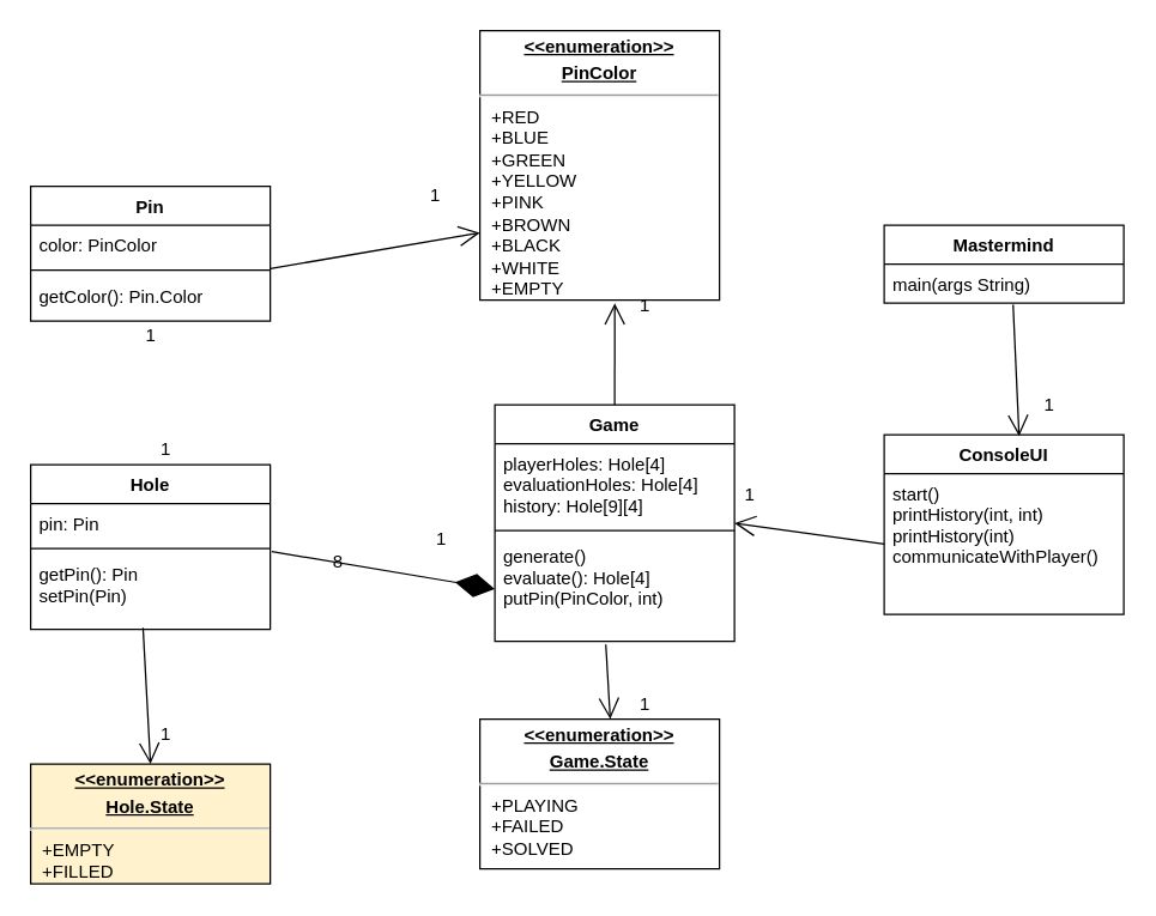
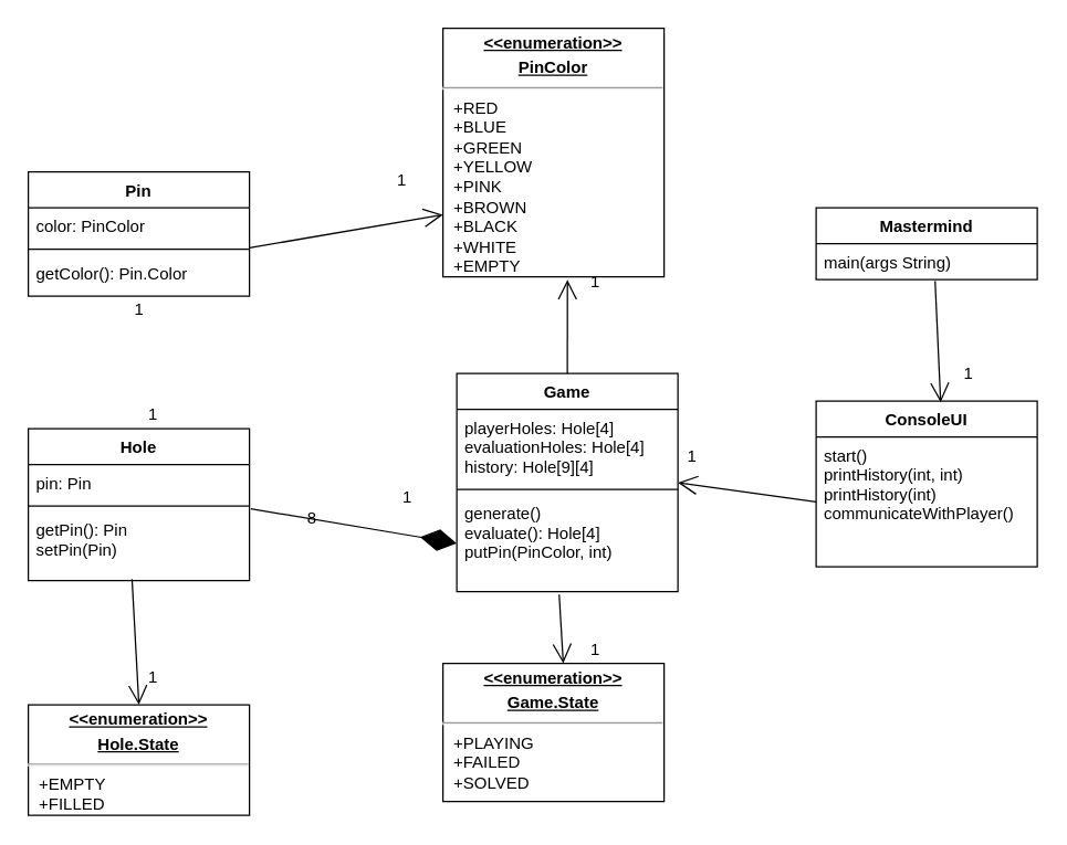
- <mxCell id="21" value="&lt;p style=&quot;margin: 0px ; margin-top: 4px ; text-align: center ; text-decoration: underline&quot;&gt;&lt;b&gt;&amp;lt;&amp;lt;enumeration&amp;gt;&amp;gt;&lt;br&gt;&lt;/b&gt;&lt;/p&gt;&lt;p style=&quot;margin: 0px ; margin-top: 4px ; text-align: center ; text-decoration: underline&quot;&gt;&lt;b&gt;Hole.State&lt;/b&gt;&lt;br&gt;&lt;/p&gt;&lt;hr&gt;&lt;p style=&quot;margin: 0px ; margin-left: 8px&quot;&gt;+EMPTY&lt;/p&gt;&lt;p style=&quot;margin: 0px ; margin-left: 8px&quot;&gt;+FILLED&lt;/p&gt;&lt;p style=&quot;margin: 0px ; margin-left: 8px&quot;&gt;&lt;br&gt;&lt;/p&gt;" style="verticalAlign=top;align=left;overflow=fill;fontSize=12;fontFamily=Helvetica;html=1;fillColor=#fff2cc;" parent="1" vertex="1"><mxGeometry x="20" y="510" width="160" height="80" as="geometry" /></mxCell>
+ <mxCell id="21" value="&lt;p style=&quot;margin: 0px ; margin-top: 4px ; text-align: center ; text-decoration: underline&quot;&gt;&lt;b&gt;&amp;lt;&amp;lt;enumeration&amp;gt;&amp;gt;&lt;br&gt;&lt;/b&gt;&lt;/p&gt;&lt;p style=&quot;margin: 0px ; margin-top: 4px ; text-align: center ; text-decoration: underline&quot;&gt;&lt;b&gt;Hole.State&lt;/b&gt;&lt;br&gt;&lt;/p&gt;&lt;hr&gt;&lt;p style=&quot;margin: 0px ; margin-left: 8px&quot;&gt;+EMPTY&lt;/p&gt;&lt;p style=&quot;margin: 0px ; margin-left: 8px&quot;&gt;+FILLED&lt;/p&gt;&lt;p style=&quot;margin: 0px ; margin-left: 8px&quot;&gt;&lt;br&gt;&lt;/p&gt;" style="verticalAlign=top;align=left;overflow=fill;fontSize=12;fontFamily=Helvetica;html=1;" parent="1" vertex="1"><mxGeometry x="20" y="510" width="160" height="80" as="geometry" /></mxCell>
